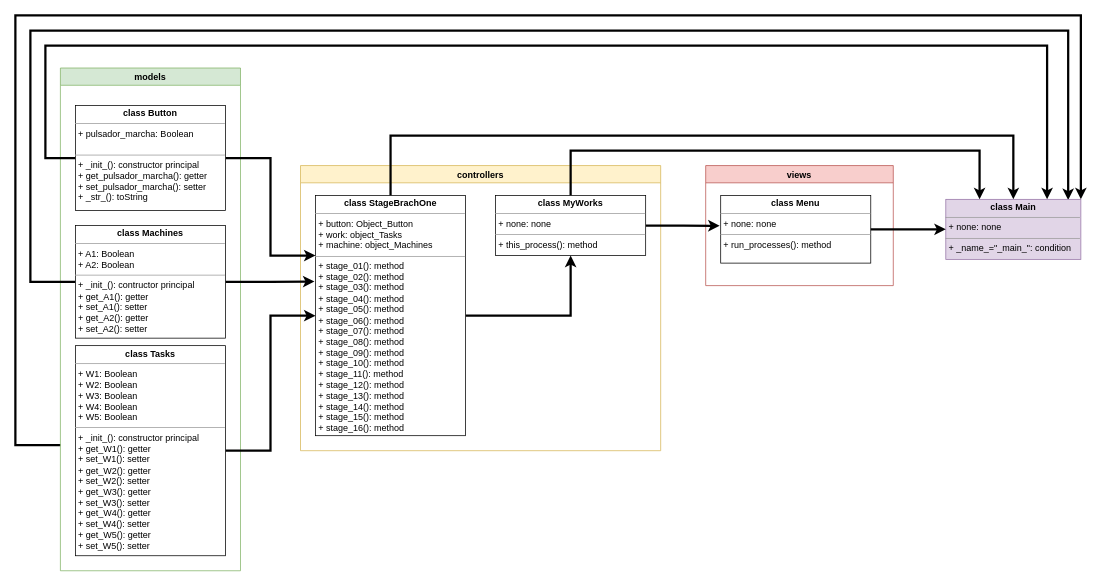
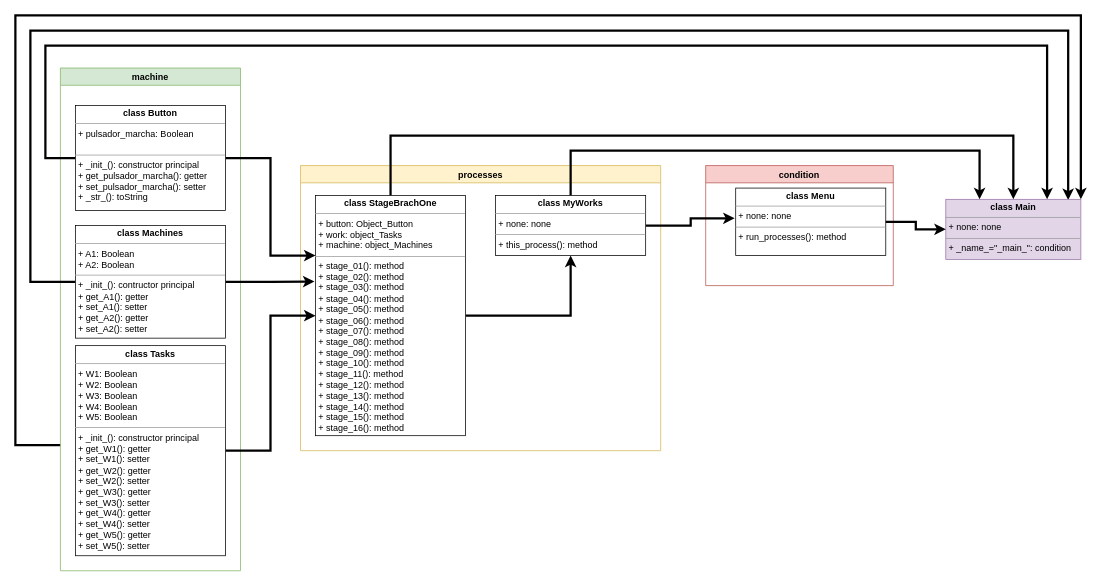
- <mxCell id="4" value="models" style="swimlane;fillColor=#d5e8d4;strokeColor=#82b366;" vertex="1" parent="1"><mxGeometry x="80" y="90" width="240" height="670" as="geometry"><mxRectangle x="20" y="280" width="70" height="23" as="alternateBounds" /></mxGeometry></mxCell>
+ <mxCell id="4" value="machine" style="swimlane;fillColor=#d5e8d4;strokeColor=#82b366;" vertex="1" parent="1"><mxGeometry x="80" y="90" width="240" height="670" as="geometry"><mxRectangle x="20" y="280" width="70" height="23" as="alternateBounds" /></mxGeometry></mxCell>
- <mxCell id="2" value="controllers" style="swimlane;fillColor=#fff2cc;strokeColor=#d6b656;" vertex="1" parent="1"><mxGeometry x="400" y="220" width="480" height="380" as="geometry" /></mxCell>
+ <mxCell id="2" value="processes" style="swimlane;fillColor=#fff2cc;strokeColor=#d6b656;" vertex="1" parent="1"><mxGeometry x="400" y="220" width="480" height="380" as="geometry" /></mxCell>
- <mxCell id="5" value="views" style="swimlane;fillColor=#f8cecc;strokeColor=#b85450;" vertex="1" parent="1"><mxGeometry x="940" y="220" width="250" height="160" as="geometry" /></mxCell>
+ <mxCell id="5" value="condition" style="swimlane;fillColor=#f8cecc;strokeColor=#b85450;" vertex="1" parent="1"><mxGeometry x="940" y="220" width="250" height="160" as="geometry" /></mxCell>
- <mxCell id="6" value="&lt;p style=&quot;margin: 0px ; margin-top: 4px ; text-align: center&quot;&gt;&lt;b&gt;class Menu&lt;/b&gt;&lt;/p&gt;&lt;hr size=&quot;1&quot;&gt;&lt;p style=&quot;margin: 0px ; margin-left: 4px&quot;&gt;+ none: none&lt;/p&gt;&lt;hr size=&quot;1&quot;&gt;&lt;p style=&quot;margin: 0px ; margin-left: 4px&quot;&gt;+ run_processes(): method&lt;/p&gt;" style="verticalAlign=top;align=left;overflow=fill;fontSize=12;fontFamily=Helvetica;html=1;" vertex="1" parent="5"><mxGeometry x="20" y="40" width="200" height="90" as="geometry" /></mxCell>
+ <mxCell id="6" value="&lt;p style=&quot;margin: 0px ; margin-top: 4px ; text-align: center&quot;&gt;&lt;b&gt;class Menu&lt;/b&gt;&lt;/p&gt;&lt;hr size=&quot;1&quot;&gt;&lt;p style=&quot;margin: 0px ; margin-left: 4px&quot;&gt;+ none: none&lt;/p&gt;&lt;hr size=&quot;1&quot;&gt;&lt;p style=&quot;margin: 0px ; margin-left: 4px&quot;&gt;+ run_processes(): method&lt;/p&gt;" style="verticalAlign=top;align=left;overflow=fill;fontSize=12;fontFamily=Helvetica;html=1;" vertex="1" parent="5"><mxGeometry x="40" y="30" width="200" height="90" as="geometry" /></mxCell>
